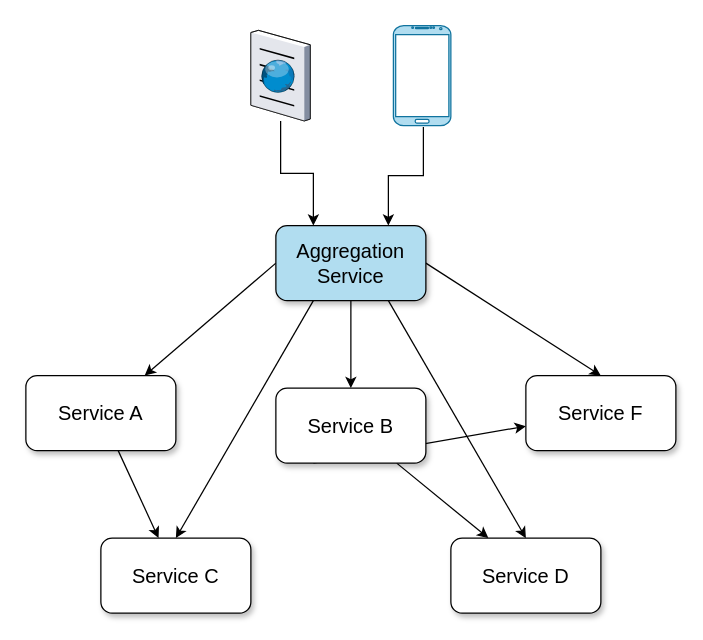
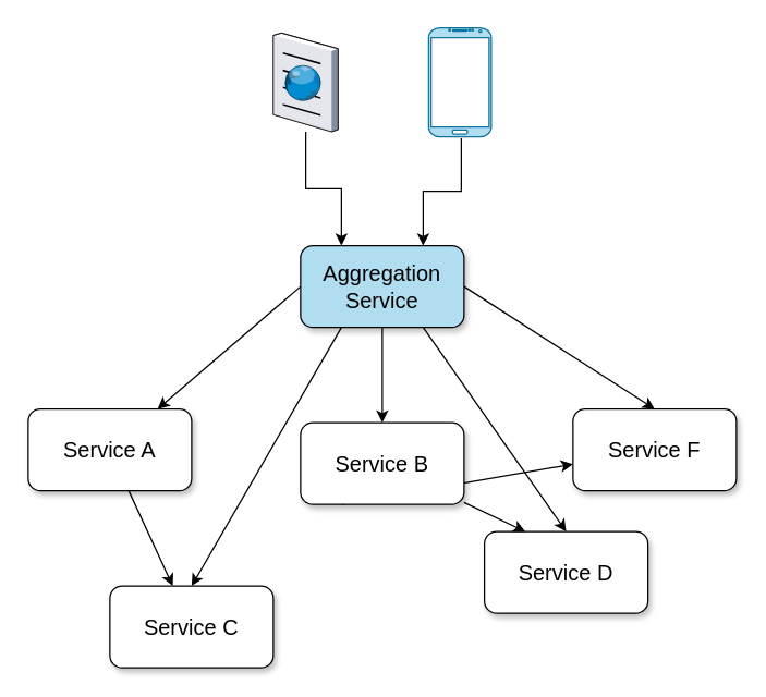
- <mxCell id="15" value="Service D" style="rounded=1;whiteSpace=wrap;html=1;shadow=1;fontSize=16;" parent="1" vertex="1"><mxGeometry x="360" y="430" width="120" height="60" as="geometry" /></mxCell>
+ <mxCell id="15" value="Service D" style="rounded=1;whiteSpace=wrap;html=1;shadow=1;fontSize=16;" parent="1" vertex="1"><mxGeometry x="355" y="390" width="120" height="60" as="geometry" /></mxCell>
